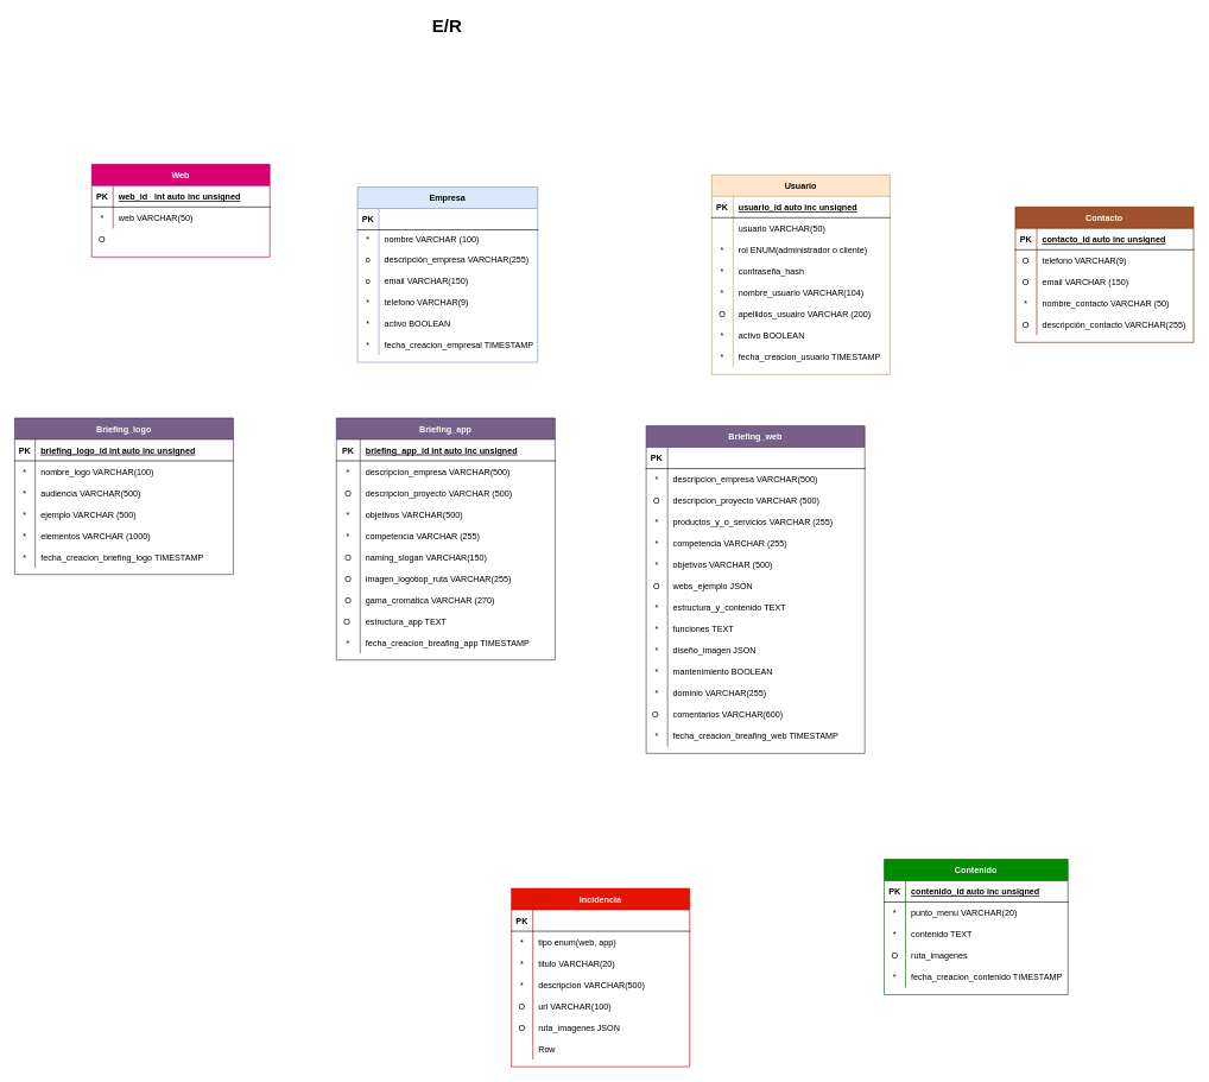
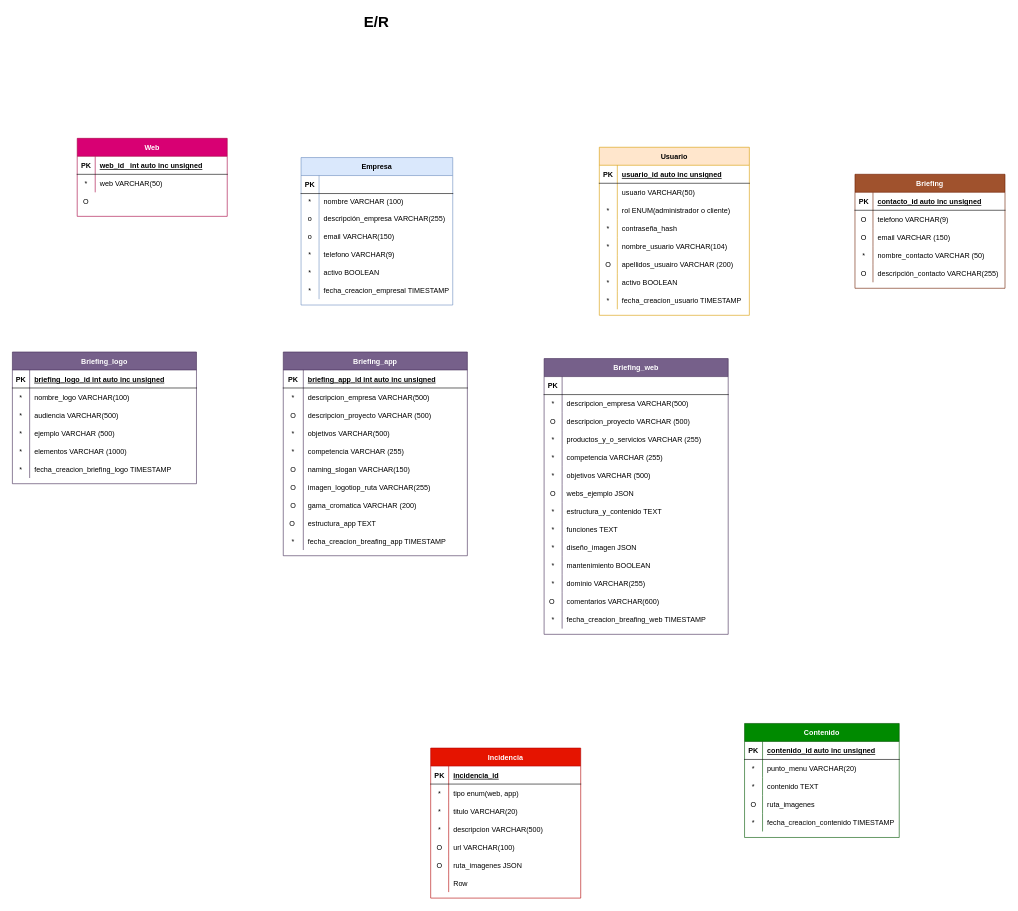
- <mxCell id="26" value="Contacto" style="shape=table;startSize=30;container=1;collapsible=1;childLayout=tableLayout;fixedRows=1;rowLines=0;fontStyle=1;align=center;resizeLast=1;fillColor=#a0522d;fontColor=#ffffff;strokeColor=#6D1F00;" parent="1" vertex="1"><mxGeometry x="1424" y="289.88" width="250" height="190" as="geometry" /></mxCell>
+ <mxCell id="26" value="Briefing" style="shape=table;startSize=30;container=1;collapsible=1;childLayout=tableLayout;fixedRows=1;rowLines=0;fontStyle=1;align=center;resizeLast=1;fillColor=#a0522d;fontColor=#ffffff;strokeColor=#6D1F00;" parent="1" vertex="1"><mxGeometry x="1424" y="289.88" width="250" height="190" as="geometry" /></mxCell>
- <mxCell id="177" value="gama_cromatica VARCHAR (270)" style="shape=partialRectangle;connectable=0;fillColor=none;top=0;left=0;bottom=0;right=0;align=left;spacingLeft=6;overflow=hidden;" vertex="1" parent="175"><mxGeometry x="33.37" width="273.38" height="30" as="geometry"><mxRectangle width="273.38" height="30" as="alternateBounds" /></mxGeometry></mxCell>
+ <mxCell id="177" value="gama_cromatica VARCHAR (200)" style="shape=partialRectangle;connectable=0;fillColor=none;top=0;left=0;bottom=0;right=0;align=left;spacingLeft=6;overflow=hidden;" vertex="1" parent="175"><mxGeometry x="33.37" width="273.38" height="30" as="geometry"><mxRectangle width="273.38" height="30" as="alternateBounds" /></mxGeometry></mxCell>
+ <mxCell id="125" value="incidencia_id" style="shape=partialRectangle;overflow=hidden;connectable=0;fillColor=none;top=0;left=0;bottom=0;right=0;align=left;spacingLeft=6;fontStyle=5;" vertex="1" parent="123"><mxGeometry x="30" width="220" height="30" as="geometry"><mxRectangle width="220" height="30" as="alternateBounds" /></mxGeometry></mxCell>
